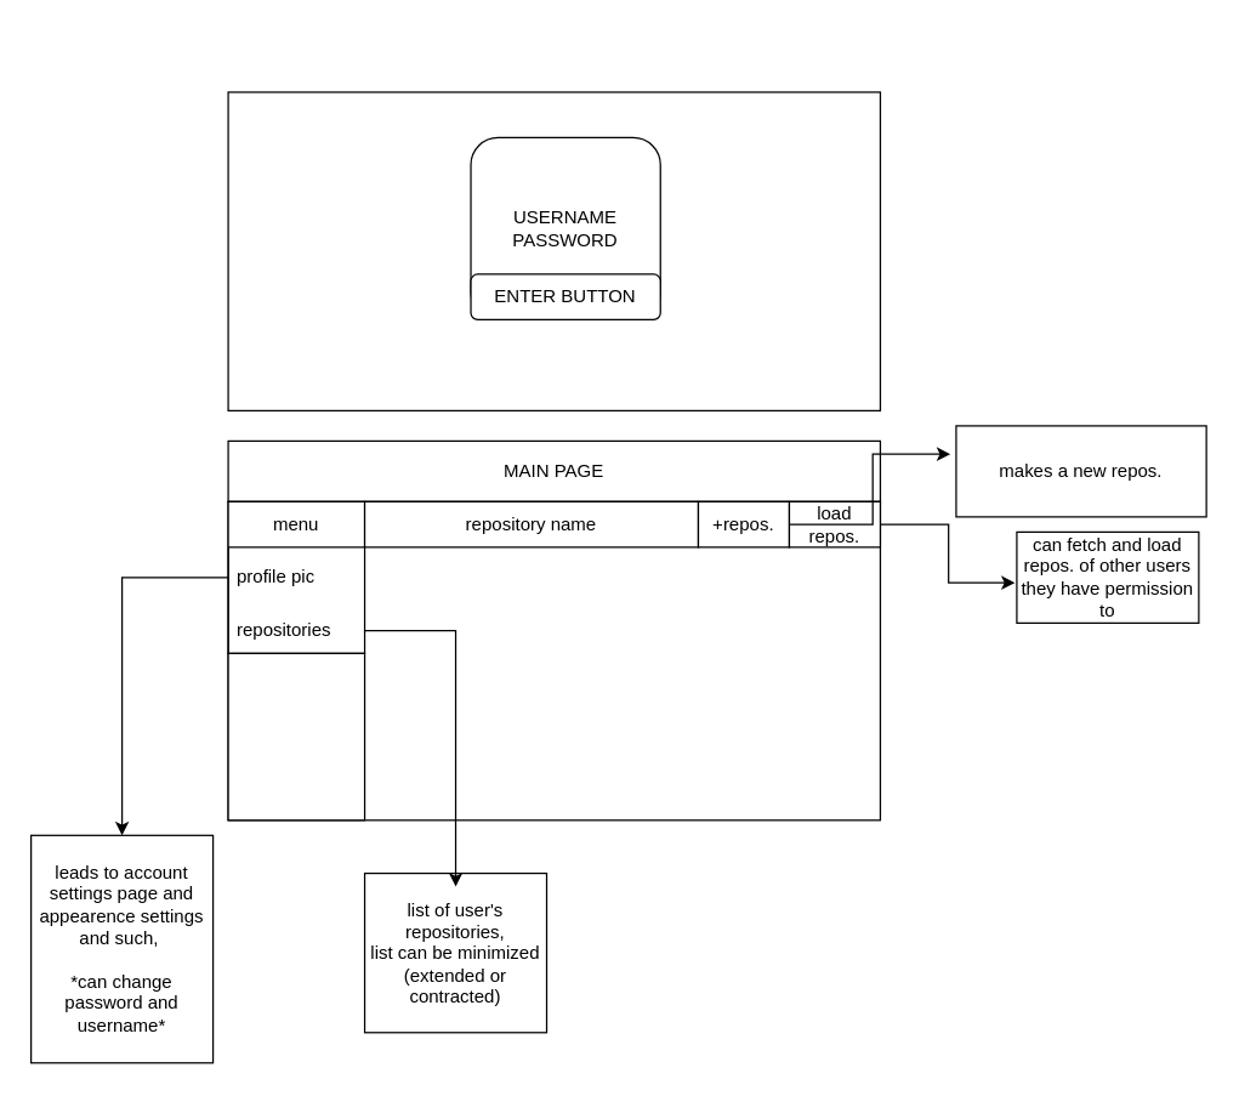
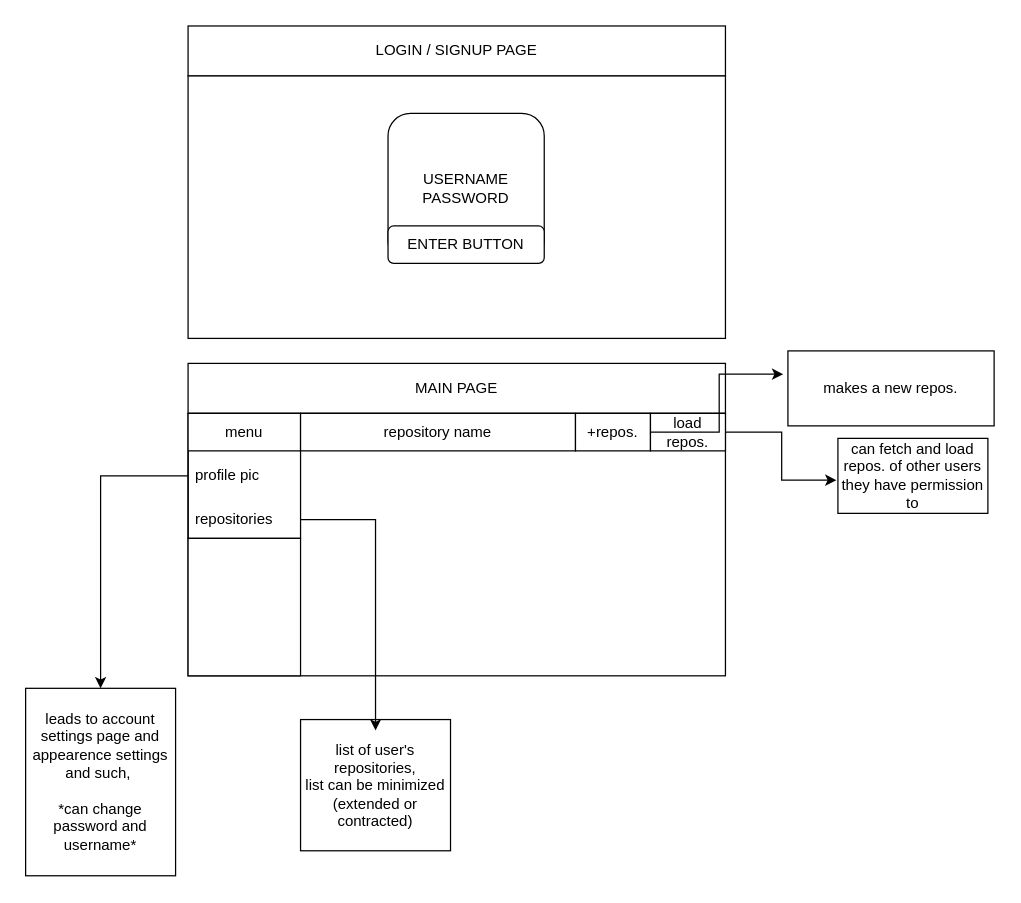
+ <mxCell id="2" value="LOGIN / SIGNUP PAGE" style="rounded=0;whiteSpace=wrap;html=1;" vertex="1" parent="1"><mxGeometry width="430" height="40" as="geometry" x="150" y="20" /></mxCell>
